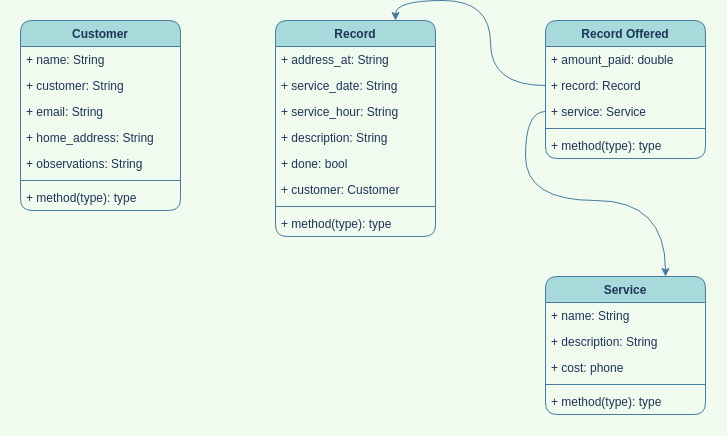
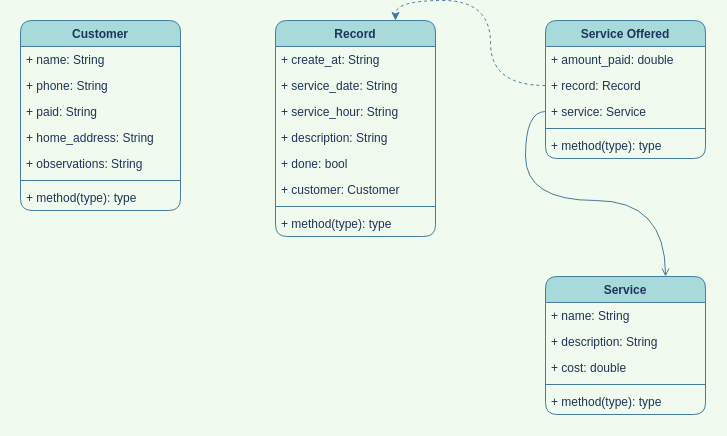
- <mxCell id="25" style="edgeStyle=orthogonalEdgeStyle;rounded=0;orthogonalLoop=1;jettySize=auto;html=1;entryX=0.75;entryY=0;entryDx=0;entryDy=0;strokeColor=#457B9D;fontColor=#1D3557;curved=1;labelBackgroundColor=#F1FAEE;" edge="1" parent="1" source="13" target="2"><mxGeometry relative="1" as="geometry" /></mxCell>
+ <mxCell id="25" style="edgeStyle=orthogonalEdgeStyle;rounded=0;orthogonalLoop=1;jettySize=auto;html=1;entryX=0.75;entryY=0;entryDx=0;entryDy=0;strokeColor=#457B9D;fontColor=#1D3557;curved=1;labelBackgroundColor=#F1FAEE;dashed=1;" edge="1" parent="1" source="13" target="2"><mxGeometry relative="1" as="geometry" /></mxCell>
- <mxCell id="11" value="Record Offered" style="swimlane;fontStyle=1;align=center;verticalAlign=top;childLayout=stackLayout;horizontal=1;startSize=26;horizontalStack=0;resizeParent=1;resizeParentMax=0;resizeLast=0;collapsible=1;marginBottom=0;fillColor=#A8DADC;strokeColor=#457B9D;fontColor=#1D3557;rounded=1;" vertex="1" parent="1"><mxGeometry x="545" y="20" width="160" height="138" as="geometry" /></mxCell>
+ <mxCell id="11" value="Service Offered" style="swimlane;fontStyle=1;align=center;verticalAlign=top;childLayout=stackLayout;horizontal=1;startSize=26;horizontalStack=0;resizeParent=1;resizeParentMax=0;resizeLast=0;collapsible=1;marginBottom=0;fillColor=#A8DADC;strokeColor=#457B9D;fontColor=#1D3557;rounded=1;" vertex="1" parent="1"><mxGeometry x="545" y="20" width="160" height="138" as="geometry" /></mxCell>
- <mxCell id="3" value="+ address_at: String" style="text;strokeColor=none;fillColor=none;align=left;verticalAlign=top;spacingLeft=4;spacingRight=4;overflow=hidden;rotatable=0;points=[[0,0.5],[1,0.5]];portConstraint=eastwest;fontColor=#1D3557;rounded=1;" vertex="1" parent="2"><mxGeometry y="26" width="160" height="26" as="geometry" /></mxCell>
+ <mxCell id="3" value="+ create_at: String" style="text;strokeColor=none;fillColor=none;align=left;verticalAlign=top;spacingLeft=4;spacingRight=4;overflow=hidden;rotatable=0;points=[[0,0.5],[1,0.5]];portConstraint=eastwest;fontColor=#1D3557;rounded=1;" vertex="1" parent="2"><mxGeometry y="26" width="160" height="26" as="geometry" /></mxCell>
- <mxCell id="19" value="+ customer: String" style="text;strokeColor=none;fillColor=none;align=left;verticalAlign=top;spacingLeft=4;spacingRight=4;overflow=hidden;rotatable=0;points=[[0,0.5],[1,0.5]];portConstraint=eastwest;fontColor=#1D3557;rounded=1;" vertex="1" parent="17"><mxGeometry y="52" width="160" height="26" as="geometry" /></mxCell>
+ <mxCell id="19" value="+ phone: String" style="text;strokeColor=none;fillColor=none;align=left;verticalAlign=top;spacingLeft=4;spacingRight=4;overflow=hidden;rotatable=0;points=[[0,0.5],[1,0.5]];portConstraint=eastwest;fontColor=#1D3557;rounded=1;" vertex="1" parent="17"><mxGeometry y="52" width="160" height="26" as="geometry" /></mxCell>
- <mxCell id="20" value="+ email: String" style="text;strokeColor=none;fillColor=none;align=left;verticalAlign=top;spacingLeft=4;spacingRight=4;overflow=hidden;rotatable=0;points=[[0,0.5],[1,0.5]];portConstraint=eastwest;fontColor=#1D3557;rounded=1;" vertex="1" parent="17"><mxGeometry y="78" width="160" height="26" as="geometry" /></mxCell>
+ <mxCell id="20" value="+ paid: String" style="text;strokeColor=none;fillColor=none;align=left;verticalAlign=top;spacingLeft=4;spacingRight=4;overflow=hidden;rotatable=0;points=[[0,0.5],[1,0.5]];portConstraint=eastwest;fontColor=#1D3557;rounded=1;" vertex="1" parent="17"><mxGeometry y="78" width="160" height="26" as="geometry" /></mxCell>
- <mxCell id="26" style="edgeStyle=orthogonalEdgeStyle;rounded=0;orthogonalLoop=1;jettySize=auto;html=1;entryX=0.75;entryY=0;entryDx=0;entryDy=0;strokeColor=#457B9D;fontColor=#1D3557;curved=1;labelBackgroundColor=#F1FAEE;" edge="1" parent="1" source="14" target="27"><mxGeometry relative="1" as="geometry" /></mxCell>
+ <mxCell id="26" style="edgeStyle=orthogonalEdgeStyle;rounded=0;orthogonalLoop=1;jettySize=auto;html=1;entryX=0.75;entryY=0;entryDx=0;entryDy=0;strokeColor=#457B9D;fontColor=#1D3557;curved=1;labelBackgroundColor=#F1FAEE;endArrow=open;" edge="1" parent="1" source="14" target="27"><mxGeometry relative="1" as="geometry" /></mxCell>
- <mxCell id="30" value="+ cost: phone" style="text;strokeColor=none;fillColor=none;align=left;verticalAlign=top;spacingLeft=4;spacingRight=4;overflow=hidden;rotatable=0;points=[[0,0.5],[1,0.5]];portConstraint=eastwest;fontColor=#1D3557;rounded=1;" vertex="1" parent="27"><mxGeometry y="78" width="160" height="26" as="geometry" /></mxCell>
+ <mxCell id="30" value="+ cost: double" style="text;strokeColor=none;fillColor=none;align=left;verticalAlign=top;spacingLeft=4;spacingRight=4;overflow=hidden;rotatable=0;points=[[0,0.5],[1,0.5]];portConstraint=eastwest;fontColor=#1D3557;rounded=1;" vertex="1" parent="27"><mxGeometry y="78" width="160" height="26" as="geometry" /></mxCell>
